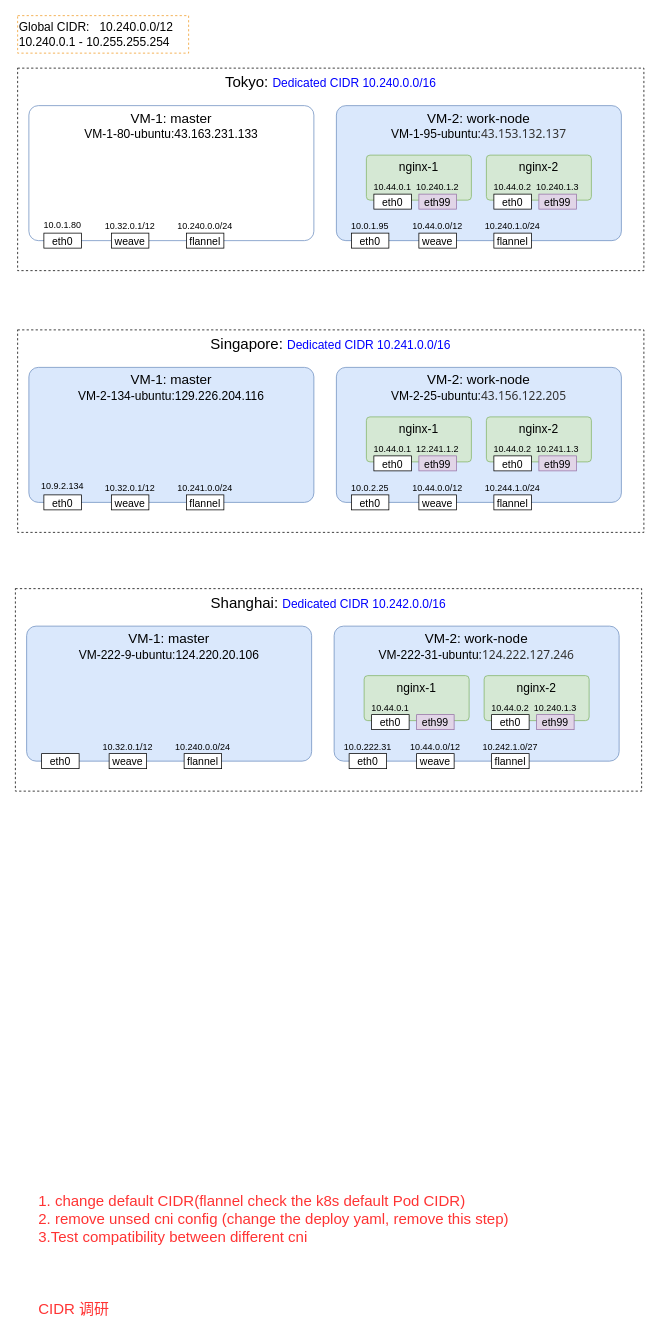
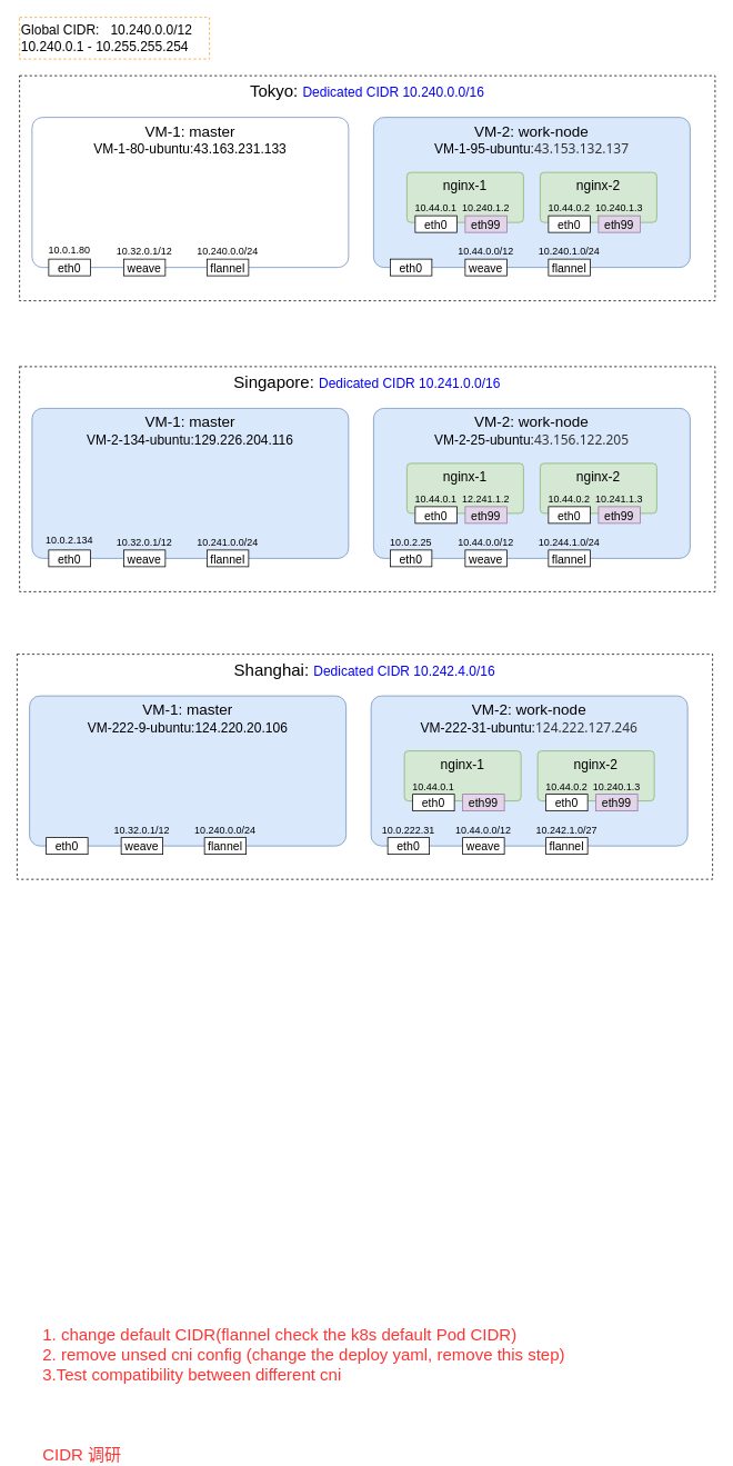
- <mxCell id="16" value="&lt;font style=&quot;font-size: 12px;&quot;&gt;10.0.1.95&lt;/font&gt;" style="text;html=1;strokeColor=none;fillColor=none;align=center;verticalAlign=middle;whiteSpace=wrap;rounded=0;fontSize=16;" parent="1" vertex="1"><mxGeometry x="468" y="288" width="50" height="22" as="geometry" /></mxCell>
- <mxCell id="36" value="&lt;font style=&quot;font-size: 12px;&quot;&gt;10.9.2.134&lt;/font&gt;&lt;div style=&quot;font-size: medium; text-align: start;&quot; data-hash=&quot;3415e2628b62e3a758e6a2ed09d1d7d2&quot; data-version=&quot;3.0.0&quot;&gt;&lt;/div&gt;&lt;div style=&quot;font-size: medium; text-align: start;&quot;&gt;&lt;div class=&quot;document&quot;&gt;&lt;div class=&quot;section&quot;&gt;&lt;p style=&quot;margin: 3pt 0pt 3pt 16.8pt; font-family: 等线; font-size: 12pt; line-height: 20.8px; text-indent: -16.8pt;&quot; class=&quot;paragraph text-align-type-left pap-line-1.3 pap-line-rule-auto&quot;&gt;&lt;span lang=&quot;EN-US&quot;&gt;&lt;/span&gt;&lt;/p&gt;&lt;/div&gt;&lt;/div&gt;&lt;/div&gt;" style="text;html=1;strokeColor=none;fillColor=none;align=center;verticalAlign=middle;whiteSpace=wrap;rounded=0;fontSize=16;" vertex="1" parent="1"><mxGeometry x="58" y="637" width="50" height="22" as="geometry" /></mxCell>
+ <mxCell id="36" value="&lt;font style=&quot;font-size: 12px;&quot;&gt;10.0.2.134&lt;/font&gt;&lt;div style=&quot;font-size: medium; text-align: start;&quot; data-hash=&quot;3415e2628b62e3a758e6a2ed09d1d7d2&quot; data-version=&quot;3.0.0&quot;&gt;&lt;/div&gt;&lt;div style=&quot;font-size: medium; text-align: start;&quot;&gt;&lt;div class=&quot;document&quot;&gt;&lt;div class=&quot;section&quot;&gt;&lt;p style=&quot;margin: 3pt 0pt 3pt 16.8pt; font-family: 等线; font-size: 12pt; line-height: 20.8px; text-indent: -16.8pt;&quot; class=&quot;paragraph text-align-type-left pap-line-1.3 pap-line-rule-auto&quot;&gt;&lt;span lang=&quot;EN-US&quot;&gt;&lt;/span&gt;&lt;/p&gt;&lt;/div&gt;&lt;/div&gt;&lt;/div&gt;" style="text;html=1;strokeColor=none;fillColor=none;align=center;verticalAlign=middle;whiteSpace=wrap;rounded=0;fontSize=16;" vertex="1" parent="1"><mxGeometry x="58" y="637" width="50" height="22" as="geometry" /></mxCell>
- <mxCell id="54" value="&lt;font style=&quot;font-size: 20px;&quot;&gt;Shanghai:&amp;nbsp;&lt;/font&gt;&lt;font color=&quot;#0000ff&quot; style=&quot;font-size: 16px;&quot;&gt;Dedicated CIDR 10.242.0.0/16&lt;/font&gt;" style="rounded=0;whiteSpace=wrap;html=1;fontSize=12;fillColor=none;verticalAlign=top;dashed=1;" vertex="1" parent="1"><mxGeometry x="20" y="784" width="835" height="270" as="geometry" /></mxCell>
+ <mxCell id="54" value="&lt;font style=&quot;font-size: 20px;&quot;&gt;Shanghai:&amp;nbsp;&lt;/font&gt;&lt;font color=&quot;#0000ff&quot; style=&quot;font-size: 16px;&quot;&gt;Dedicated CIDR 10.242.4.0/16&lt;/font&gt;" style="rounded=0;whiteSpace=wrap;html=1;fontSize=12;fillColor=none;verticalAlign=top;dashed=1;" vertex="1" parent="1"><mxGeometry x="20" y="784" width="835" height="270" as="geometry" /></mxCell>
